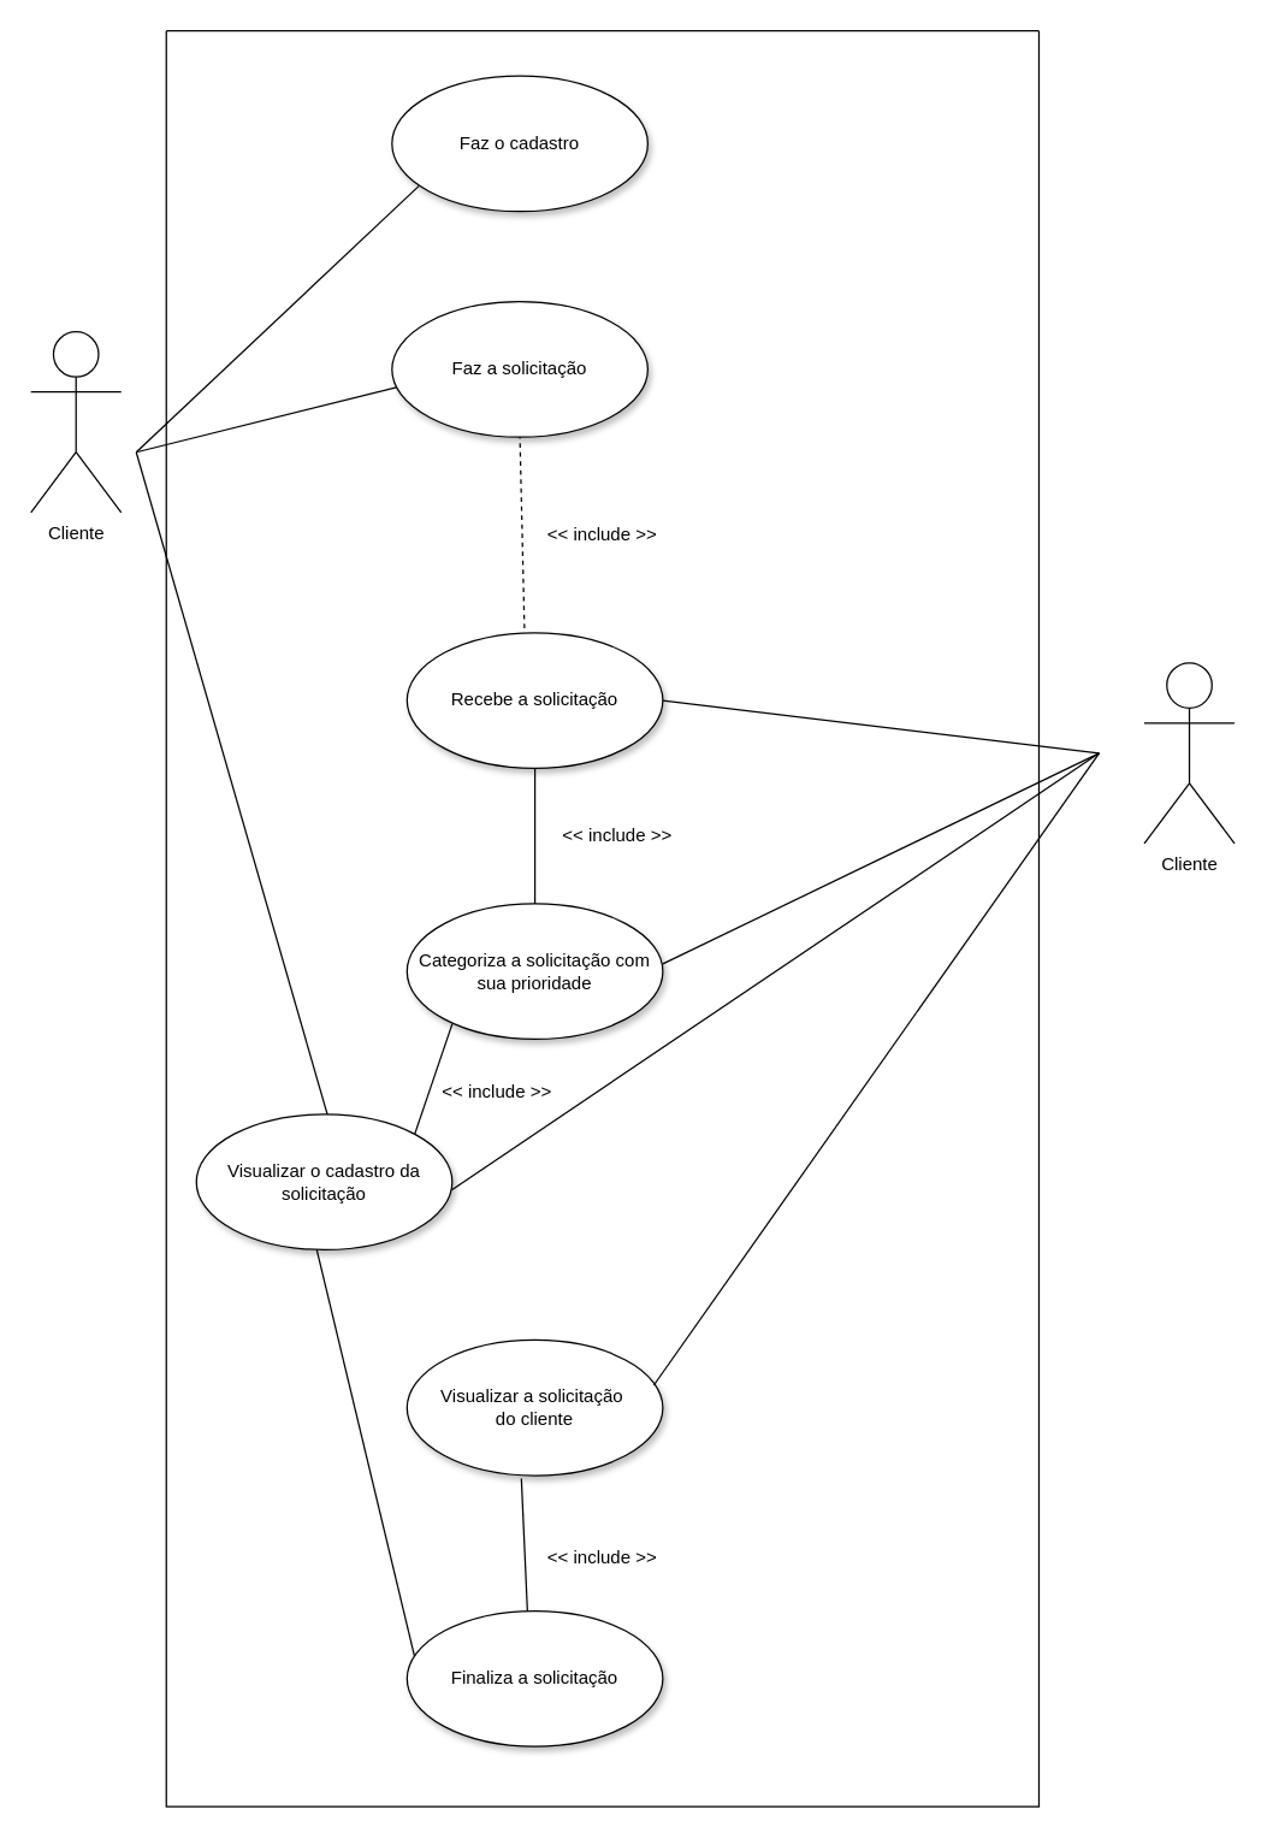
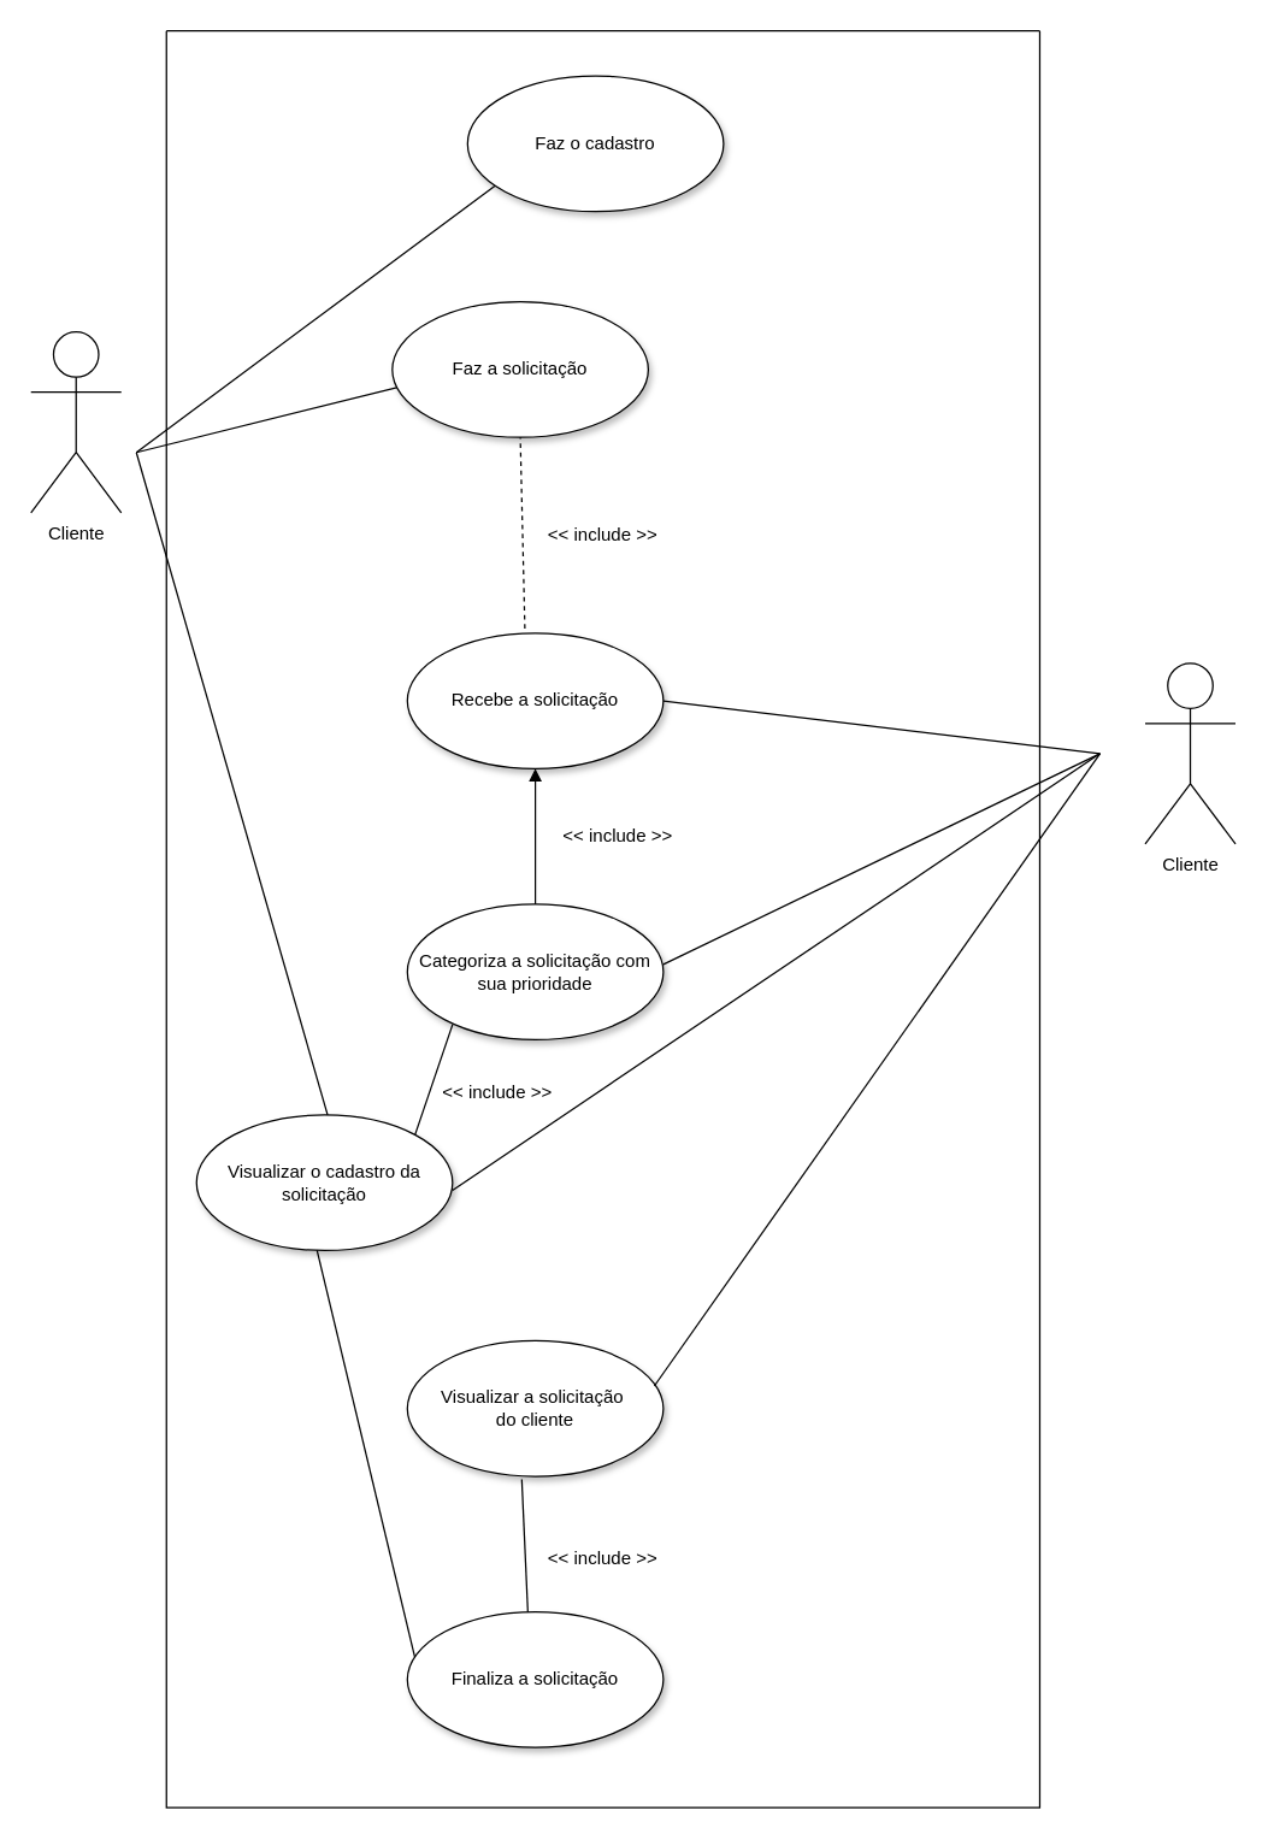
- <mxCell id="25" value="&lt;font style=&quot;vertical-align: inherit;&quot;&gt;&lt;font style=&quot;vertical-align: inherit;&quot;&gt;Faz o cadastro&lt;/font&gt;&lt;/font&gt;" style="ellipse;whiteSpace=wrap;html=1;shadow=1;" vertex="1" parent="1"><mxGeometry x="260" y="50" width="170" height="90" as="geometry" /></mxCell>
+ <mxCell id="25" value="&lt;font style=&quot;vertical-align: inherit;&quot;&gt;&lt;font style=&quot;vertical-align: inherit;&quot;&gt;Faz o cadastro&lt;/font&gt;&lt;/font&gt;" style="ellipse;whiteSpace=wrap;html=1;shadow=1;" vertex="1" parent="1"><mxGeometry x="310" y="50" width="170" height="90" as="geometry" /></mxCell>
- <mxCell id="11" value="" style="endArrow=none;html=1;rounded=0;entryX=0.5;entryY=1;entryDx=0;entryDy=0;exitX=0.5;exitY=0;exitDx=0;exitDy=0;" edge="1" parent="1" source="10" target="5"><mxGeometry width="50" height="50" relative="1" as="geometry"><mxPoint x="350" y="600" as="sourcePoint" /><mxPoint x="400" y="550" as="targetPoint" /></mxGeometry></mxCell>
+ <mxCell id="11" value="" style="endArrow=block;html=1;rounded=0;entryX=0.5;entryY=1;entryDx=0;entryDy=0;exitX=0.5;exitY=0;exitDx=0;exitDy=0;" edge="1" parent="1" source="10" target="5"><mxGeometry width="50" height="50" relative="1" as="geometry"><mxPoint x="350" y="600" as="sourcePoint" /><mxPoint x="400" y="550" as="targetPoint" /></mxGeometry></mxCell>
